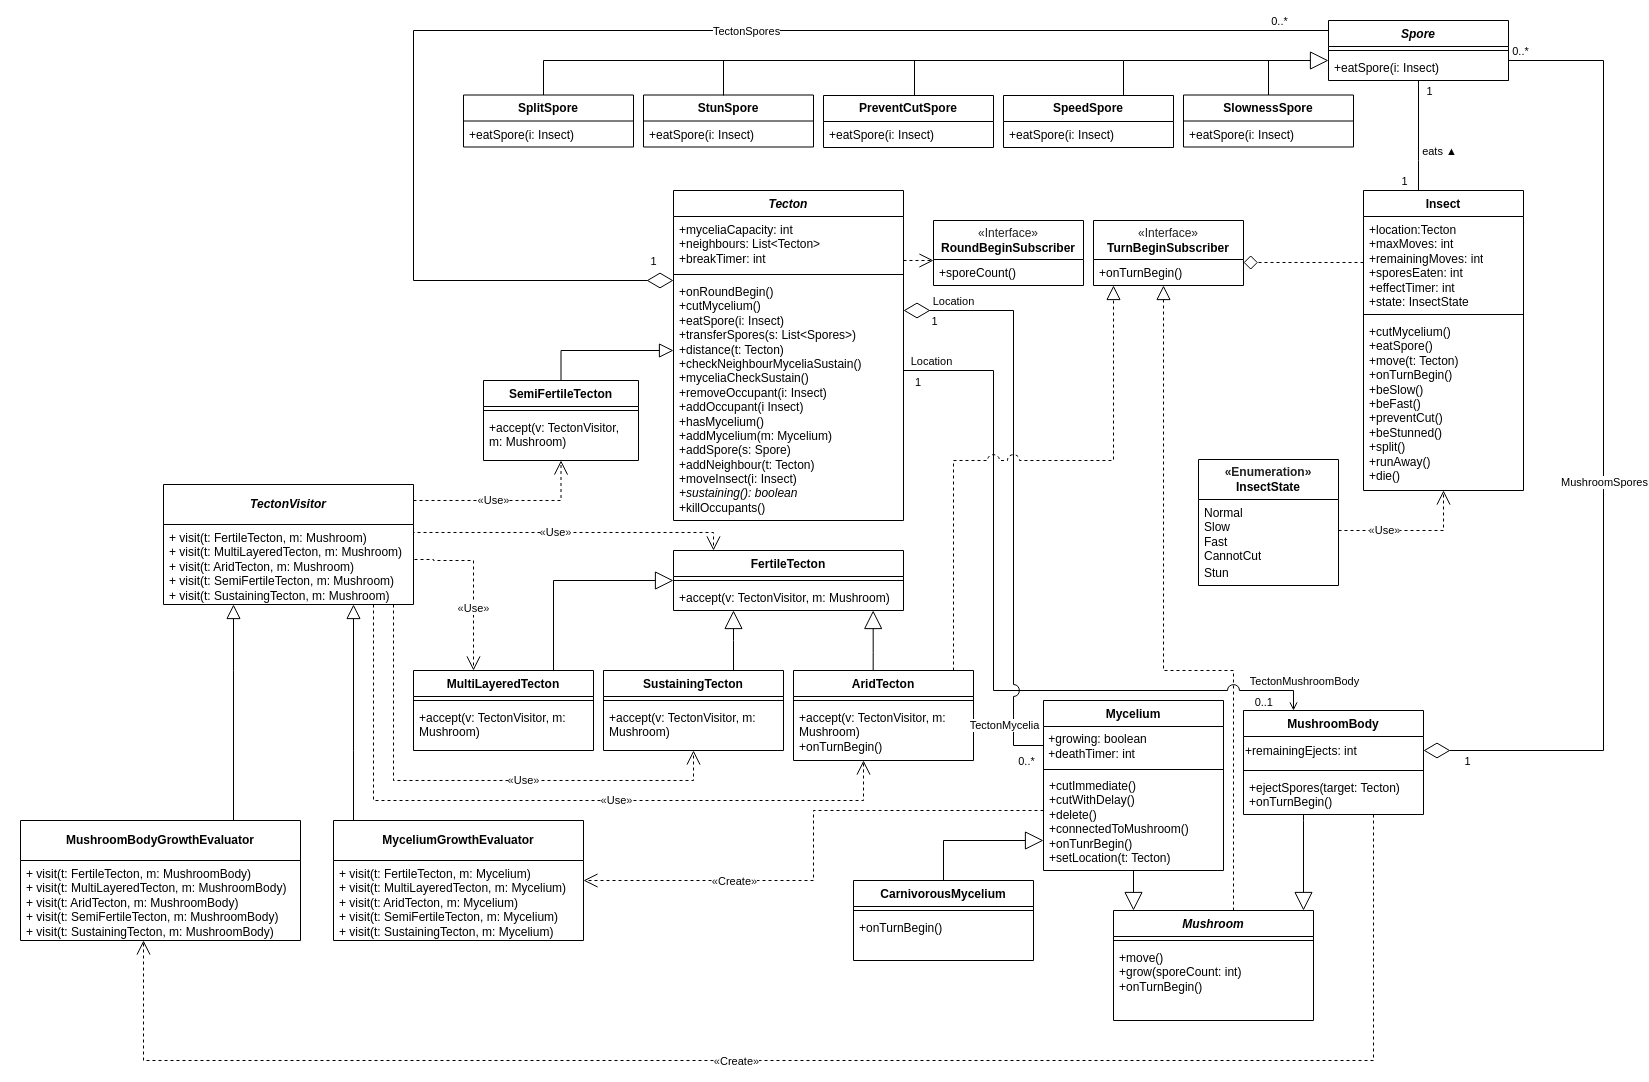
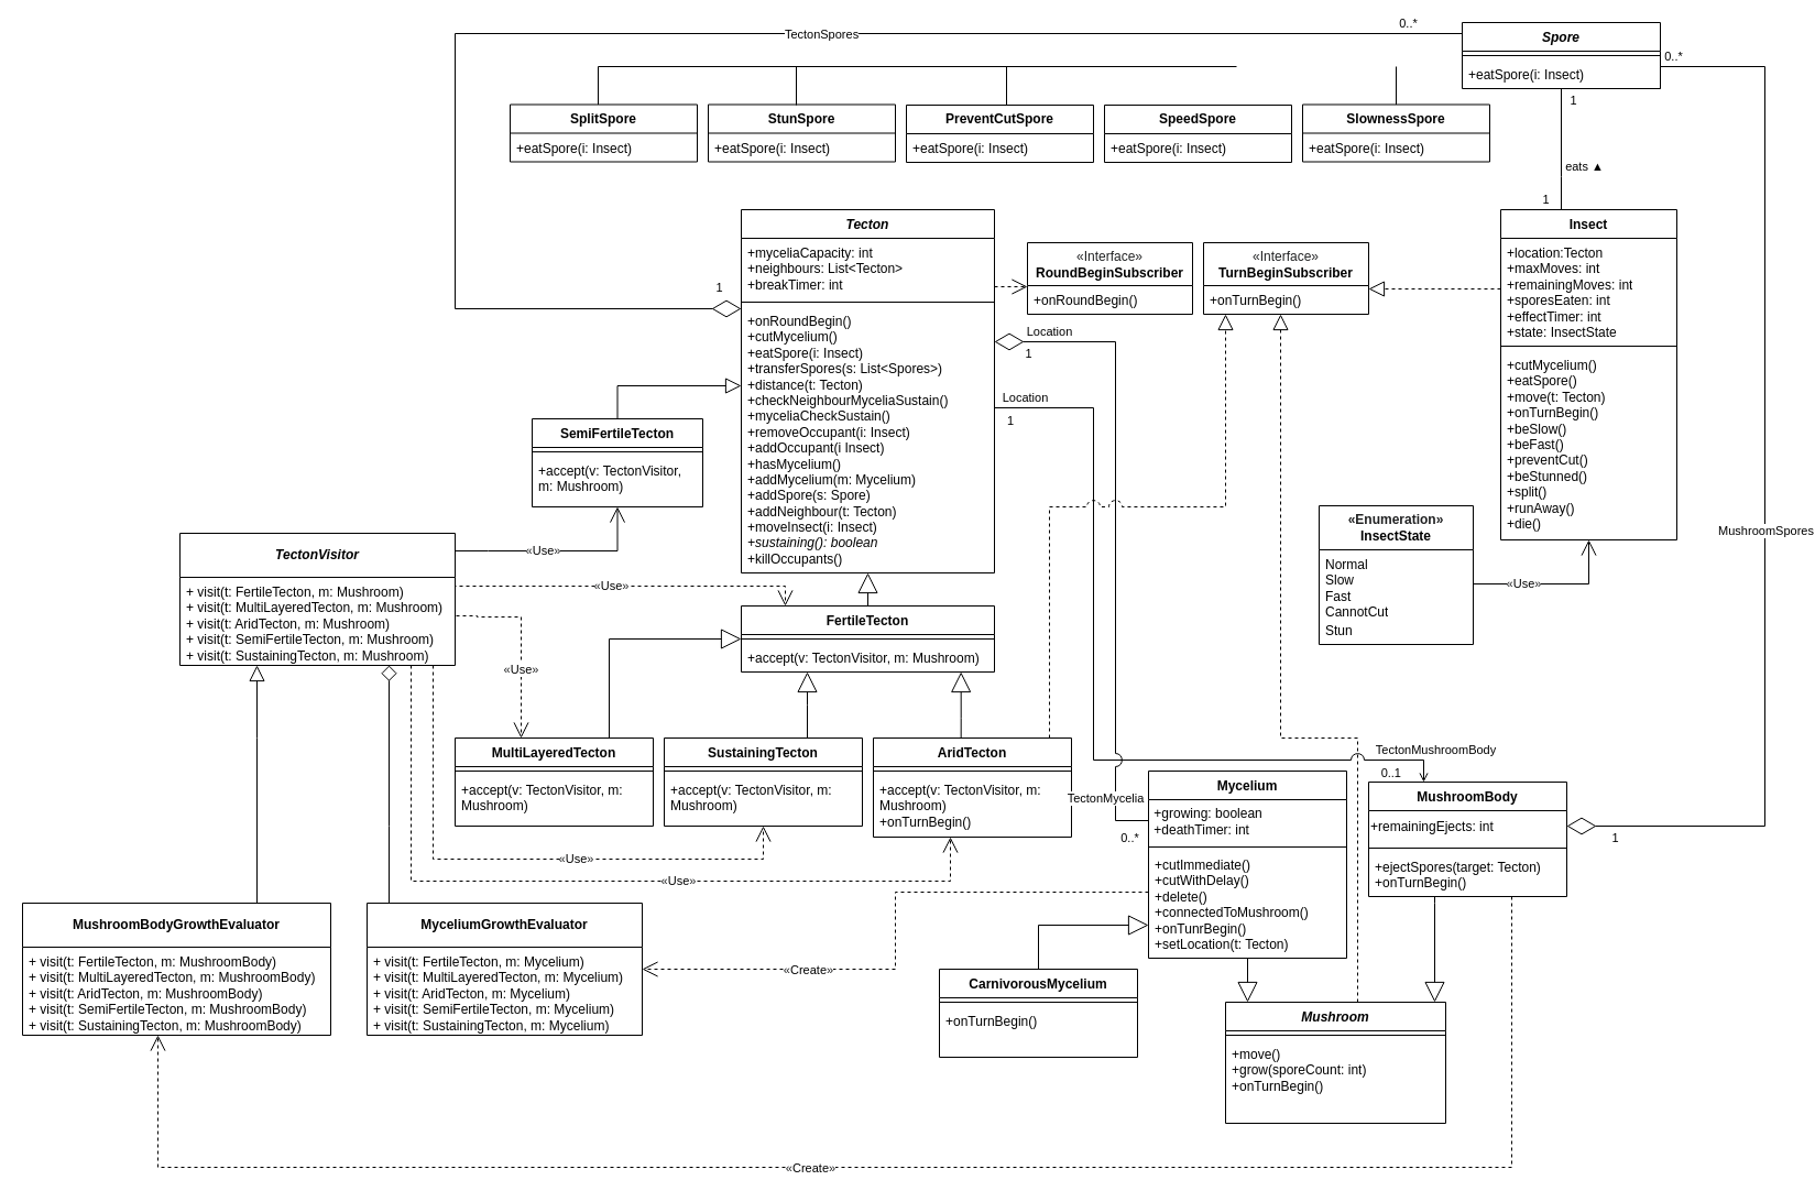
- <mxCell id="68" value="" style="endArrow=block;endSize=16;endFill=0;html=1;rounded=0;edgeStyle=orthogonalEdgeStyle;" edge="1" parent="1" source="62" target="26"><mxGeometry width="160" relative="1" as="geometry"><mxPoint x="1018" y="90" as="sourcePoint" /><mxPoint x="1338" y="0" as="targetPoint" /><Array as="points"><mxPoint x="1123" y="60" /></Array></mxGeometry></mxCell>
- <mxCell id="41" value="" style="endArrow=diamond;dashed=1;endFill=0;html=1;rounded=0;jumpStyle=arc;jumpSize=12;endSize=12;fontStyle=0;edgeStyle=orthogonalEdgeStyle;" edge="1" parent="1" source="29" target="33"><mxGeometry width="160" relative="1" as="geometry"><mxPoint x="1583" y="660" as="sourcePoint" /><mxPoint x="1183" y="280" as="targetPoint" /><Array as="points"><mxPoint x="1333" y="262" /><mxPoint x="1333" y="262" /></Array></mxGeometry></mxCell>
+ <mxCell id="41" value="" style="endArrow=block;dashed=1;endFill=0;html=1;rounded=0;jumpStyle=arc;jumpSize=12;endSize=12;fontStyle=0;edgeStyle=orthogonalEdgeStyle;" edge="1" parent="1" source="29" target="33"><mxGeometry width="160" relative="1" as="geometry"><mxPoint x="1583" y="660" as="sourcePoint" /><mxPoint x="1183" y="280" as="targetPoint" /><Array as="points"><mxPoint x="1333" y="262" /><mxPoint x="1333" y="262" /></Array></mxGeometry></mxCell>
- <mxCell id="59" value="+sporeCount()" style="text;strokeColor=none;fillColor=none;align=left;verticalAlign=top;spacingLeft=4;spacingRight=4;overflow=hidden;rotatable=0;points=[[0,0.5],[1,0.5]];portConstraint=eastwest;whiteSpace=wrap;html=1;" vertex="1" parent="58"><mxGeometry y="39" width="150" height="26" as="geometry" /></mxCell>
+ <mxCell id="59" value="+onRoundBegin()" style="text;strokeColor=none;fillColor=none;align=left;verticalAlign=top;spacingLeft=4;spacingRight=4;overflow=hidden;rotatable=0;points=[[0,0.5],[1,0.5]];portConstraint=eastwest;whiteSpace=wrap;html=1;" vertex="1" parent="58"><mxGeometry y="39" width="150" height="26" as="geometry" /></mxCell>
- <mxCell id="78" value="&lt;span style=&quot;color: rgb(32, 33, 34); font-family: sans-serif; text-align: start;&quot;&gt;«&lt;/span&gt;Use&lt;span style=&quot;color: rgb(32, 33, 34); font-family: sans-serif; text-align: start;&quot;&gt;»&lt;/span&gt;" style="endArrow=open;endSize=12;dashed=1;html=1;rounded=0;edgeStyle=orthogonalEdgeStyle;" edge="1" parent="1" source="46" target="74"><mxGeometry x="-0.143" width="160" relative="1" as="geometry"><mxPoint x="303" y="494" as="sourcePoint" /><mxPoint x="453" y="351" as="targetPoint" /><Array as="points"><mxPoint x="443" y="500" /><mxPoint x="443" y="500" /></Array><mxPoint as="offset" /></mxGeometry></mxCell>
+ <mxCell id="78" value="&lt;span style=&quot;color: rgb(32, 33, 34); font-family: sans-serif; text-align: start;&quot;&gt;«&lt;/span&gt;Use&lt;span style=&quot;color: rgb(32, 33, 34); font-family: sans-serif; text-align: start;&quot;&gt;»&lt;/span&gt;" style="endArrow=open;endSize=12;dashed=0;html=1;rounded=0;edgeStyle=orthogonalEdgeStyle;" edge="1" parent="1" source="46" target="74"><mxGeometry x="-0.143" width="160" relative="1" as="geometry"><mxPoint x="303" y="494" as="sourcePoint" /><mxPoint x="453" y="351" as="targetPoint" /><Array as="points"><mxPoint x="443" y="500" /><mxPoint x="443" y="500" /></Array><mxPoint as="offset" /></mxGeometry></mxCell>
- <mxCell id="91" value="&lt;span style=&quot;color: rgb(32, 33, 34); font-family: sans-serif; text-align: start;&quot;&gt;«&lt;/span&gt;Use&lt;span style=&quot;color: rgb(32, 33, 34); font-family: sans-serif; text-align: start;&quot;&gt;»&lt;/span&gt;" style="endArrow=open;endSize=12;dashed=1;html=1;rounded=0;edgeStyle=orthogonalEdgeStyle;" edge="1" parent="1" source="88" target="29"><mxGeometry x="-0.371" width="160" relative="1" as="geometry"><mxPoint x="1363" y="430" as="sourcePoint" /><mxPoint x="1523" y="430" as="targetPoint" /><Array as="points"><mxPoint x="1443" y="530" /></Array><mxPoint as="offset" /></mxGeometry></mxCell>
+ <mxCell id="91" value="&lt;span style=&quot;color: rgb(32, 33, 34); font-family: sans-serif; text-align: start;&quot;&gt;«&lt;/span&gt;Use&lt;span style=&quot;color: rgb(32, 33, 34); font-family: sans-serif; text-align: start;&quot;&gt;»&lt;/span&gt;" style="endArrow=open;endSize=12;dashed=0;html=1;rounded=0;edgeStyle=orthogonalEdgeStyle;" edge="1" parent="1" source="88" target="29"><mxGeometry x="-0.371" width="160" relative="1" as="geometry"><mxPoint x="1363" y="430" as="sourcePoint" /><mxPoint x="1523" y="430" as="targetPoint" /><Array as="points"><mxPoint x="1443" y="530" /></Array><mxPoint as="offset" /></mxGeometry></mxCell>
+ <mxCell id="9" value="" style="endArrow=block;endSize=16;endFill=0;html=1;rounded=0;edgeStyle=orthogonalEdgeStyle;" edge="1" parent="1" source="6" target="2"><mxGeometry width="160" relative="1" as="geometry"><mxPoint x="597" y="323" as="sourcePoint" /><mxPoint x="653" y="383" as="targetPoint" /><Array as="points"><mxPoint x="773" y="472" /><mxPoint x="773" y="472" /></Array></mxGeometry></mxCell>
- <mxCell id="102" value="" style="endArrow=block;endFill=0;endSize=12;html=1;rounded=0;edgeStyle=orthogonalEdgeStyle;" edge="1" parent="1" source="81" target="46"><mxGeometry width="160" relative="1" as="geometry"><mxPoint x="431" y="823.5" as="sourcePoint" /><mxPoint x="406" y="612.5" as="targetPoint" /><Array as="points"><mxPoint x="353" y="750" /><mxPoint x="353" y="750" /></Array></mxGeometry></mxCell>
+ <mxCell id="102" value="" style="endArrow=diamond;endFill=0;endSize=12;html=1;rounded=0;edgeStyle=orthogonalEdgeStyle;" edge="1" parent="1" source="81" target="46"><mxGeometry width="160" relative="1" as="geometry"><mxPoint x="431" y="823.5" as="sourcePoint" /><mxPoint x="406" y="612.5" as="targetPoint" /><Array as="points"><mxPoint x="353" y="750" /><mxPoint x="353" y="750" /></Array></mxGeometry></mxCell>
